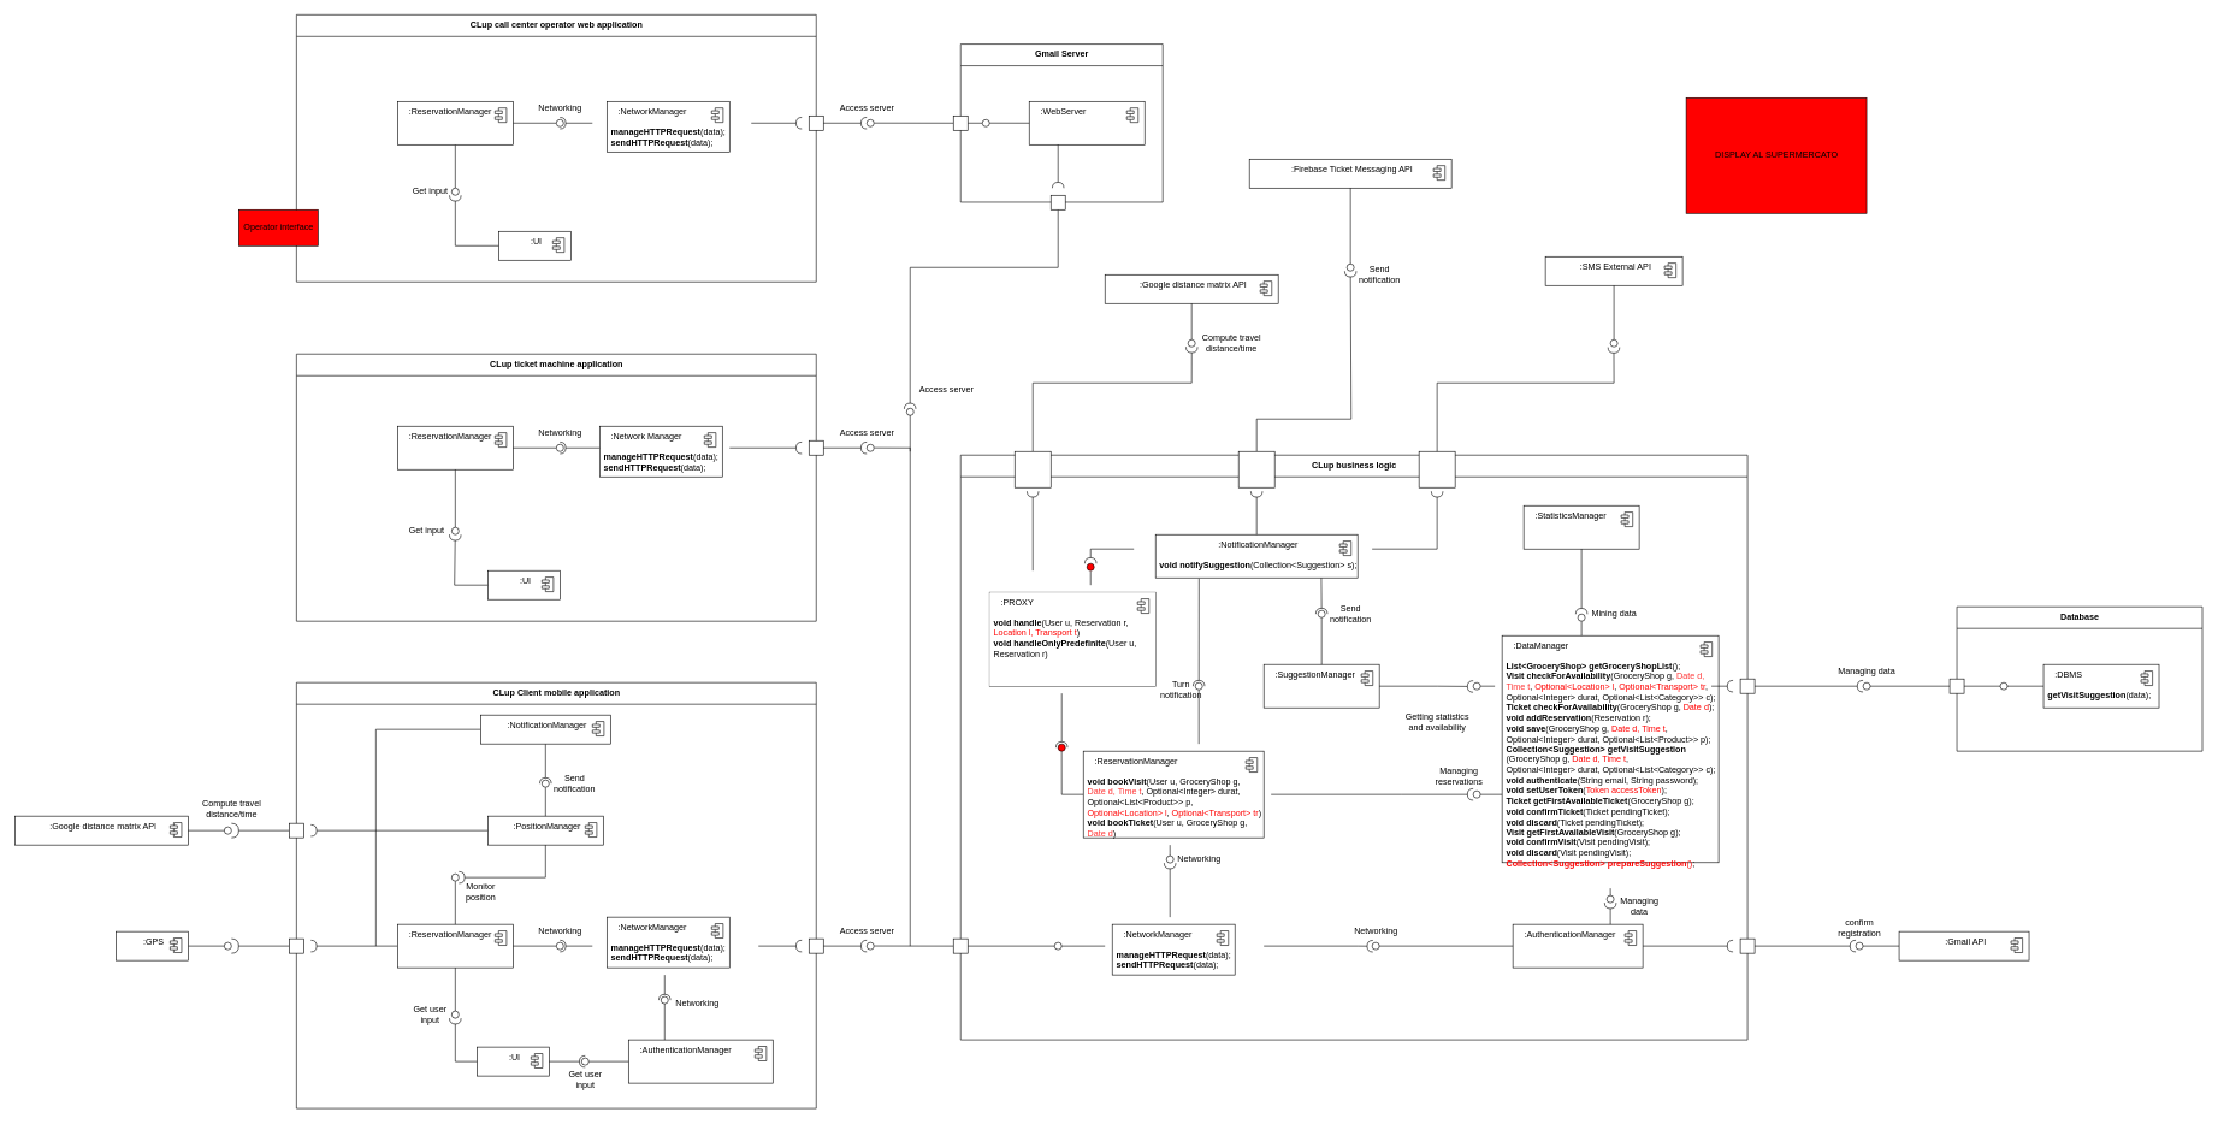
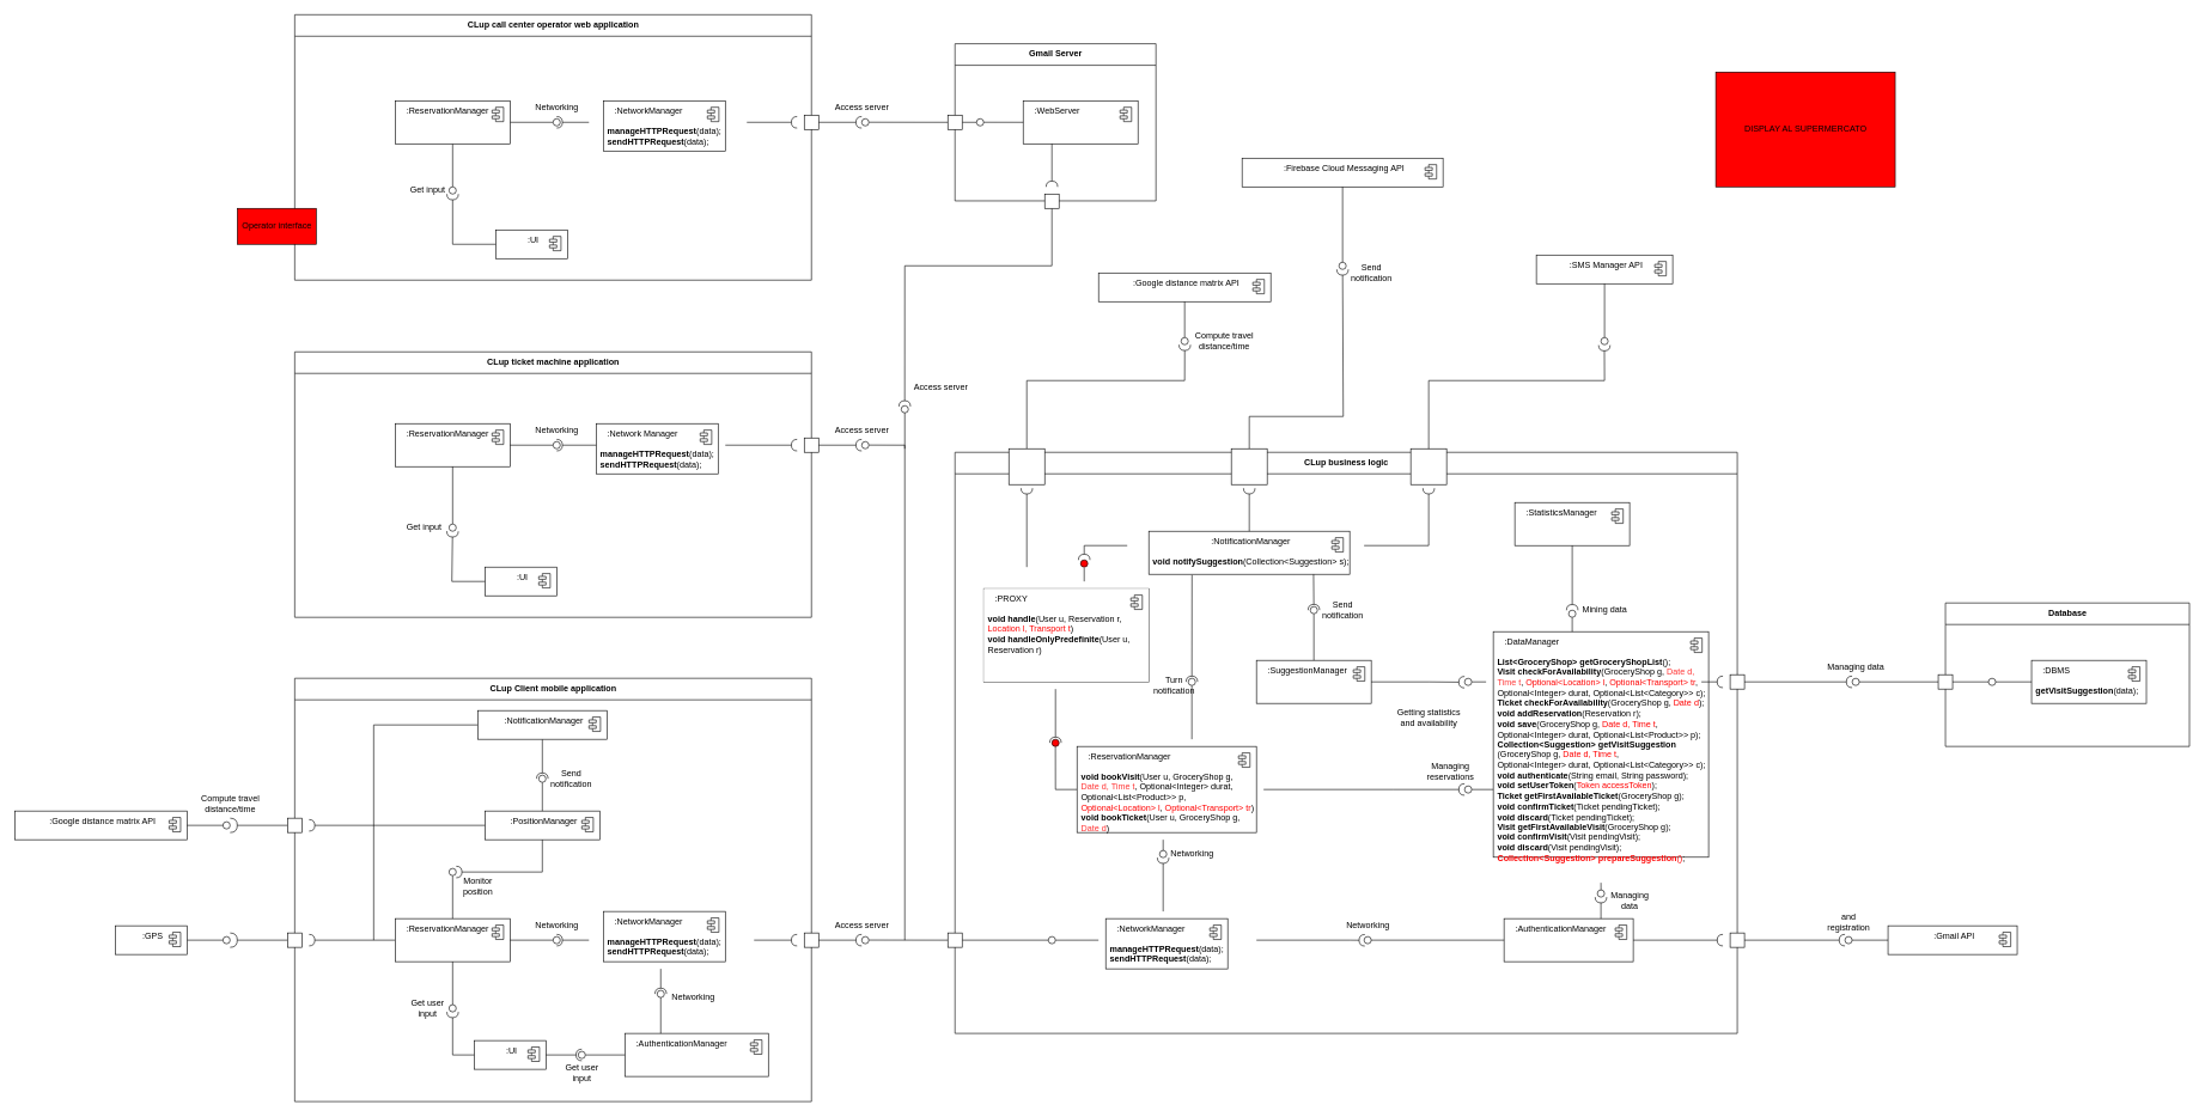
- <mxCell id="267" value="DISPLAY AL SUPERMERCATO" style="html=1;fillColor=#FF0000;strokeColor=#000000;" parent="1" vertex="1"><mxGeometry x="2335" y="135" width="250" height="160" as="geometry" /></mxCell>
+ <mxCell id="267" value="DISPLAY AL SUPERMERCATO" style="html=1;fillColor=#FF0000;strokeColor=#000000;" parent="1" vertex="1"><mxGeometry x="2390" y="100" width="250" height="160" as="geometry" /></mxCell>
- <mxCell id="250" value=":Firebase Ticket Messaging API" style="html=1;align=center;spacingLeft=4;verticalAlign=top;strokeColor=none;fillColor=none;" parent="248" vertex="1"><mxGeometry width="280" height="40" as="geometry" /></mxCell>
+ <mxCell id="250" value=":Firebase Cloud Messaging API" style="html=1;align=center;spacingLeft=4;verticalAlign=top;strokeColor=none;fillColor=none;" parent="248" vertex="1"><mxGeometry width="280" height="40" as="geometry" /></mxCell>
- <mxCell id="260" value=":SMS External API" style="html=1;align=center;spacingLeft=4;verticalAlign=top;strokeColor=none;fillColor=none;" parent="258" vertex="1"><mxGeometry width="190" height="40" as="geometry" /></mxCell>
+ <mxCell id="260" value=":SMS Manager API" style="html=1;align=center;spacingLeft=4;verticalAlign=top;strokeColor=none;fillColor=none;" parent="258" vertex="1"><mxGeometry width="190" height="40" as="geometry" /></mxCell>
- <mxCell id="247" value="confirm &lt;br&gt;registration" style="text;html=1;align=center;verticalAlign=middle;resizable=0;points=[];autosize=1;" parent="1" vertex="1"><mxGeometry x="2540" y="1270" width="70" height="30" as="geometry" /></mxCell>
+ <mxCell id="247" value="and &lt;br&gt;registration" style="text;html=1;align=center;verticalAlign=middle;resizable=0;points=[];autosize=1;" parent="1" vertex="1"><mxGeometry x="2540" y="1270" width="70" height="30" as="geometry" /></mxCell>
